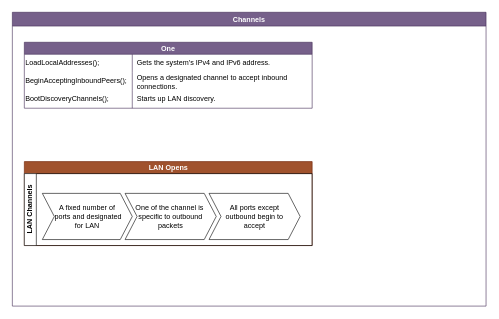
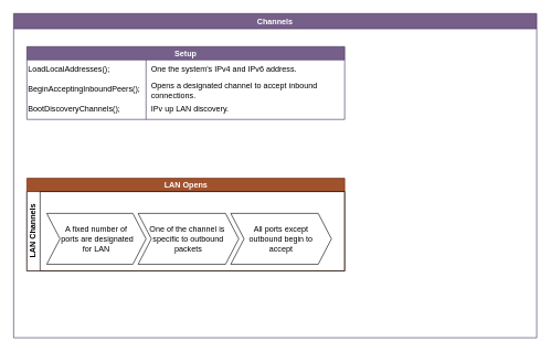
- <mxCell id="9" value="One" style="shape=table;startSize=20;container=1;collapsible=0;childLayout=tableLayout;fixedRows=1;rowLines=0;fontStyle=1;strokeColor=#432D57;fontSize=12;align=center;fillColor=#76608a;fontColor=#ffffff;shadow=0;" parent="2" vertex="1"><mxGeometry x="20" y="50" width="480" height="110" as="geometry" /></mxCell>
+ <mxCell id="9" value="Setup" style="shape=table;startSize=20;container=1;collapsible=0;childLayout=tableLayout;fixedRows=1;rowLines=0;fontStyle=1;strokeColor=#432D57;fontSize=12;align=center;fillColor=#76608a;fontColor=#ffffff;shadow=0;" parent="2" vertex="1"><mxGeometry x="20" y="50" width="480" height="110" as="geometry" /></mxCell>
- <mxCell id="12" value="Gets the system's IPv4 and IPv6 address." style="shape=partialRectangle;html=1;whiteSpace=wrap;connectable=0;fillColor=none;top=0;left=0;bottom=0;right=0;align=left;spacingLeft=6;overflow=hidden;strokeColor=default;fontSize=12;" parent="10" vertex="1"><mxGeometry x="180" width="300" height="30" as="geometry"><mxRectangle width="300" height="30" as="alternateBounds" /></mxGeometry></mxCell>
+ <mxCell id="12" value="One the system's IPv4 and IPv6 address." style="shape=partialRectangle;html=1;whiteSpace=wrap;connectable=0;fillColor=none;top=0;left=0;bottom=0;right=0;align=left;spacingLeft=6;overflow=hidden;strokeColor=default;fontSize=12;" parent="10" vertex="1"><mxGeometry x="180" width="300" height="30" as="geometry"><mxRectangle width="300" height="30" as="alternateBounds" /></mxGeometry></mxCell>
- <mxCell id="18" value="Starts up LAN discovery." style="shape=partialRectangle;html=1;whiteSpace=wrap;connectable=0;fillColor=none;top=0;left=0;bottom=0;right=0;align=left;spacingLeft=6;overflow=hidden;strokeColor=inherit;fontSize=12;" parent="16" vertex="1"><mxGeometry x="180" width="300" height="30" as="geometry"><mxRectangle width="300" height="30" as="alternateBounds" /></mxGeometry></mxCell>
+ <mxCell id="18" value="IPv up LAN discovery." style="shape=partialRectangle;html=1;whiteSpace=wrap;connectable=0;fillColor=none;top=0;left=0;bottom=0;right=0;align=left;spacingLeft=6;overflow=hidden;strokeColor=inherit;fontSize=12;" parent="16" vertex="1"><mxGeometry x="180" width="300" height="30" as="geometry"><mxRectangle width="300" height="30" as="alternateBounds" /></mxGeometry></mxCell>
- <mxCell id="6" value="&lt;div&gt;A fixed number of&lt;/div&gt;&lt;div&gt;&amp;nbsp;ports and designated&lt;/div&gt;&lt;div&gt;for LAN&lt;br&gt;&lt;/div&gt;" style="shape=step;perimeter=stepPerimeter;fixedSize=1;points=[];whiteSpace=wrap;html=1;" parent="5" vertex="1"><mxGeometry x="10" y="33" width="150" height="77" as="geometry" /></mxCell>
+ <mxCell id="6" value="&lt;div&gt;A fixed number of&lt;/div&gt;&lt;div&gt;&amp;nbsp;ports are designated&lt;/div&gt;&lt;div&gt;for LAN&lt;br&gt;&lt;/div&gt;" style="shape=step;perimeter=stepPerimeter;fixedSize=1;points=[];whiteSpace=wrap;html=1;" parent="5" vertex="1"><mxGeometry x="10" y="33" width="150" height="77" as="geometry" /></mxCell>
